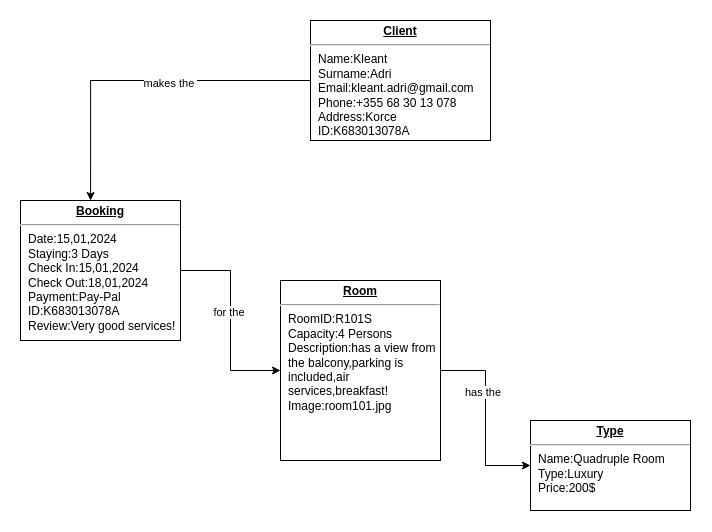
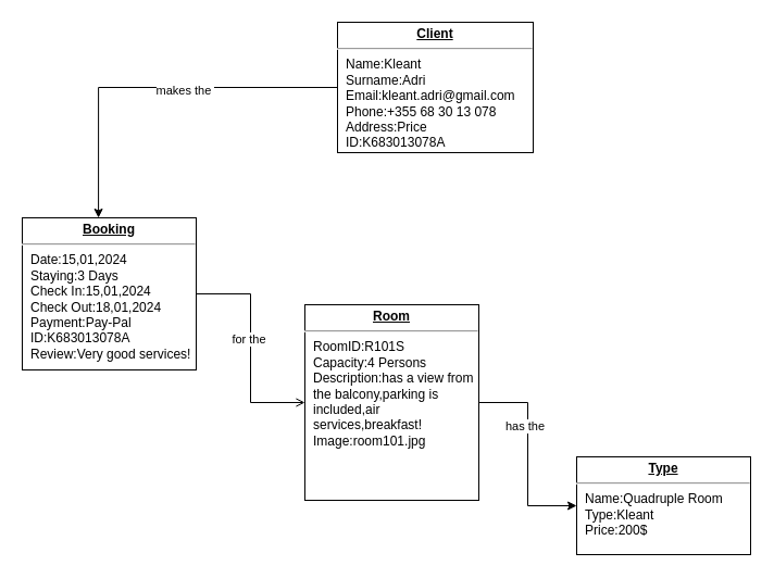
- <mxCell id="2" value="&lt;p style=&quot;margin:0px;margin-top:4px;text-align:center;text-decoration:underline;&quot;&gt;&lt;b&gt;Client&lt;/b&gt;&lt;/p&gt;&lt;hr&gt;&lt;p style=&quot;margin:0px;margin-left:8px;&quot;&gt;Name:Kleant&lt;/p&gt;&lt;p style=&quot;margin:0px;margin-left:8px;&quot;&gt;Surname:Adri&lt;/p&gt;&lt;p style=&quot;margin:0px;margin-left:8px;&quot;&gt;Email:kleant.adri@gmail.com&lt;/p&gt;&lt;p style=&quot;margin:0px;margin-left:8px;&quot;&gt;Phone:+355 68 30 13 078&lt;/p&gt;&lt;p style=&quot;margin:0px;margin-left:8px;&quot;&gt;Address:Korce&lt;/p&gt;&lt;p style=&quot;margin:0px;margin-left:8px;&quot;&gt;ID:K683013078A&lt;/p&gt;" style="verticalAlign=top;align=left;overflow=fill;fontSize=12;fontFamily=Helvetica;html=1;whiteSpace=wrap;" vertex="1" parent="1"><mxGeometry x="310" y="20" width="180" height="120" as="geometry" /></mxCell>
+ <mxCell id="2" value="&lt;p style=&quot;margin:0px;margin-top:4px;text-align:center;text-decoration:underline;&quot;&gt;&lt;b&gt;Client&lt;/b&gt;&lt;/p&gt;&lt;hr&gt;&lt;p style=&quot;margin:0px;margin-left:8px;&quot;&gt;Name:Kleant&lt;/p&gt;&lt;p style=&quot;margin:0px;margin-left:8px;&quot;&gt;Surname:Adri&lt;/p&gt;&lt;p style=&quot;margin:0px;margin-left:8px;&quot;&gt;Email:kleant.adri@gmail.com&lt;/p&gt;&lt;p style=&quot;margin:0px;margin-left:8px;&quot;&gt;Phone:+355 68 30 13 078&lt;/p&gt;&lt;p style=&quot;margin:0px;margin-left:8px;&quot;&gt;Address:Price&lt;/p&gt;&lt;p style=&quot;margin:0px;margin-left:8px;&quot;&gt;ID:K683013078A&lt;/p&gt;" style="verticalAlign=top;align=left;overflow=fill;fontSize=12;fontFamily=Helvetica;html=1;whiteSpace=wrap;" vertex="1" parent="1"><mxGeometry x="310" y="20" width="180" height="120" as="geometry" /></mxCell>
- <mxCell id="3" style="edgeStyle=orthogonalEdgeStyle;rounded=0;orthogonalLoop=1;jettySize=auto;html=1;exitX=1;exitY=0.5;exitDx=0;exitDy=0;entryX=0;entryY=0.5;entryDx=0;entryDy=0;" edge="1" parent="1" source="5" target="10"><mxGeometry relative="1" as="geometry" /></mxCell>
+ <mxCell id="3" style="edgeStyle=orthogonalEdgeStyle;rounded=0;orthogonalLoop=1;jettySize=auto;html=1;exitX=1;exitY=0.5;exitDx=0;exitDy=0;entryX=0;entryY=0.5;entryDx=0;entryDy=0;endArrow=open;" edge="1" parent="1" source="5" target="10"><mxGeometry relative="1" as="geometry" /></mxCell>
- <mxCell id="11" value="&lt;p style=&quot;margin:0px;margin-top:4px;text-align:center;text-decoration:underline;&quot;&gt;&lt;b&gt;Type&lt;/b&gt;&lt;/p&gt;&lt;hr&gt;&lt;p style=&quot;margin:0px;margin-left:8px;&quot;&gt;Name:Quadruple Room&lt;/p&gt;&lt;p style=&quot;margin:0px;margin-left:8px;&quot;&gt;Type:Luxury&lt;/p&gt;&lt;p style=&quot;margin:0px;margin-left:8px;&quot;&gt;Price:200$&lt;/p&gt;" style="verticalAlign=top;align=left;overflow=fill;fontSize=12;fontFamily=Helvetica;html=1;whiteSpace=wrap;" vertex="1" parent="1"><mxGeometry x="530" y="420" width="160" height="90" as="geometry" /></mxCell>
+ <mxCell id="11" value="&lt;p style=&quot;margin:0px;margin-top:4px;text-align:center;text-decoration:underline;&quot;&gt;&lt;b&gt;Type&lt;/b&gt;&lt;/p&gt;&lt;hr&gt;&lt;p style=&quot;margin:0px;margin-left:8px;&quot;&gt;Name:Quadruple Room&lt;/p&gt;&lt;p style=&quot;margin:0px;margin-left:8px;&quot;&gt;Type:Kleant&lt;/p&gt;&lt;p style=&quot;margin:0px;margin-left:8px;&quot;&gt;Price:200$&lt;/p&gt;" style="verticalAlign=top;align=left;overflow=fill;fontSize=12;fontFamily=Helvetica;html=1;whiteSpace=wrap;" vertex="1" parent="1"><mxGeometry x="530" y="420" width="160" height="90" as="geometry" /></mxCell>
